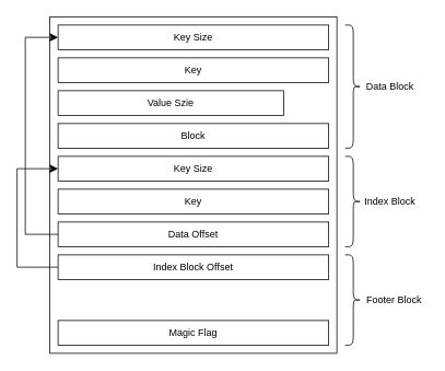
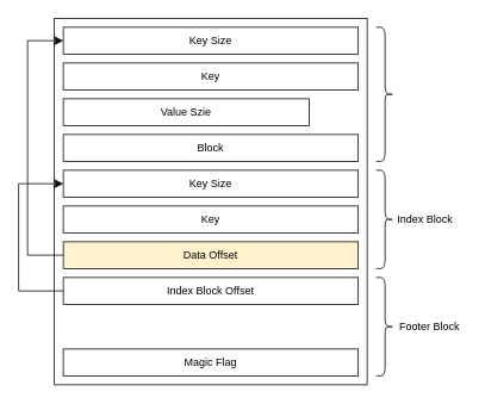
- <mxCell id="8" value="Data Block" style="text;html=1;strokeColor=none;fillColor=none;align=center;verticalAlign=middle;whiteSpace=wrap;rounded=0;" vertex="1" parent="1"><mxGeometry x="440" y="90" width="70" height="30" as="geometry" /></mxCell>
- <mxCell id="10" value="Data Offset" style="rounded=0;whiteSpace=wrap;html=1;" vertex="1" parent="1"><mxGeometry x="70" y="270" width="330" height="30" as="geometry" /></mxCell>
+ <mxCell id="10" value="Data Offset" style="rounded=0;whiteSpace=wrap;html=1;fillColor=#fff2cc;" vertex="1" parent="1"><mxGeometry x="70" y="270" width="330" height="30" as="geometry" /></mxCell>
